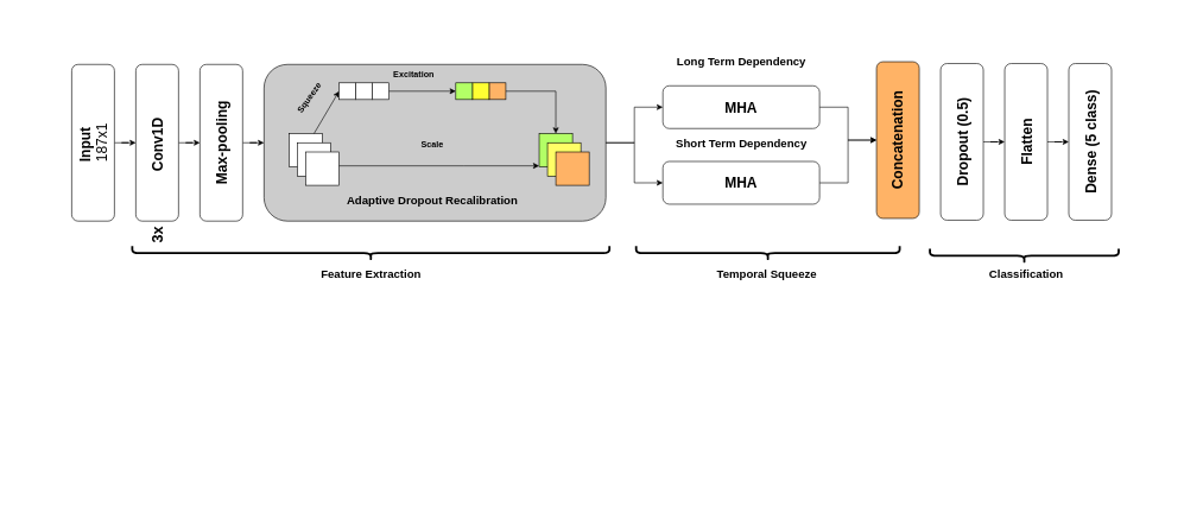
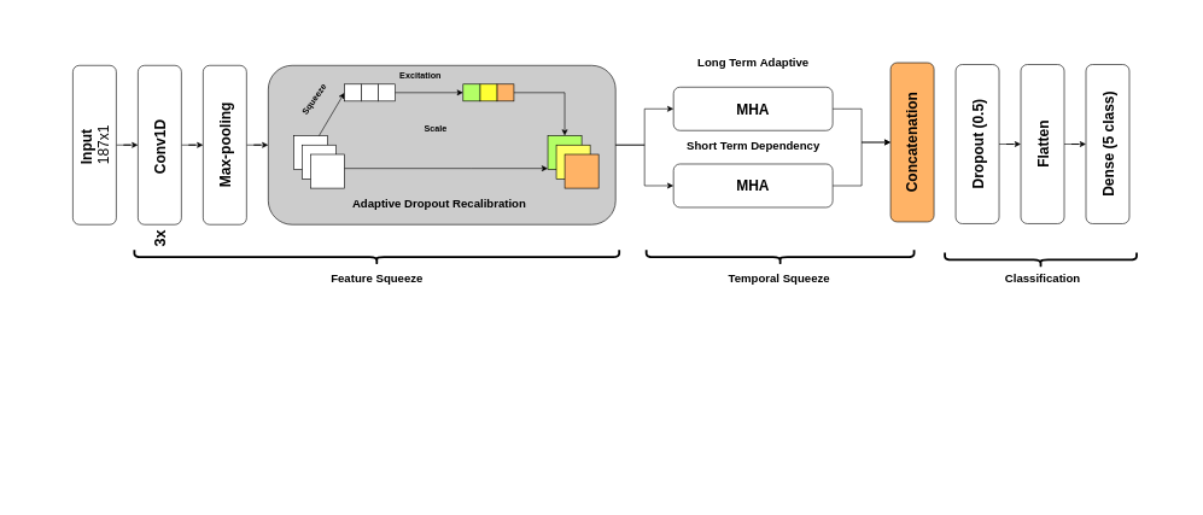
- <mxCell id="49" value="&lt;b&gt;&lt;font style=&quot;font-size: 16px;&quot;&gt;Long Term&amp;nbsp;&lt;/font&gt;&lt;/b&gt;&lt;span style=&quot;font-size: 16px;&quot;&gt;&lt;b&gt;Dependency&lt;/b&gt;&lt;/span&gt;" style="text;html=1;align=center;verticalAlign=middle;resizable=0;points=[];autosize=1;strokeColor=none;fillColor=none;" vertex="1" parent="1"><mxGeometry x="940" y="70" width="200" height="30" as="geometry" /></mxCell>
+ <mxCell id="49" value="&lt;b&gt;&lt;font style=&quot;font-size: 16px;&quot;&gt;Long Term&amp;nbsp;&lt;/font&gt;&lt;/b&gt;&lt;span style=&quot;font-size: 16px;&quot;&gt;&lt;b&gt;Adaptive&lt;/b&gt;&lt;/span&gt;" style="text;html=1;align=center;verticalAlign=middle;resizable=0;points=[];autosize=1;strokeColor=none;fillColor=none;" vertex="1" parent="1"><mxGeometry x="940" y="70" width="200" height="30" as="geometry" /></mxCell>
- <mxCell id="33" value="Scale" style="text;html=1;align=center;verticalAlign=middle;resizable=0;points=[];autosize=1;strokeColor=none;fillColor=none;fontSize=12;fontStyle=1;container=0;" parent="20" vertex="1"><mxGeometry x="210.732" y="97.059" width="50" height="30" as="geometry" /></mxCell>
+ <mxCell id="33" value="Scale" style="text;html=1;align=center;verticalAlign=middle;resizable=0;points=[];autosize=1;strokeColor=none;fillColor=none;fontSize=12;fontStyle=1;container=0;" parent="20" vertex="1"><mxGeometry x="205.732" y="72.059" width="50" height="30" as="geometry" /></mxCell>
- <mxCell id="19" value="&lt;b&gt;&lt;font style=&quot;font-size: 16px;&quot;&gt;Feature Extraction&lt;/font&gt;&lt;/b&gt;" style="text;html=1;align=center;verticalAlign=middle;resizable=0;points=[];autosize=1;strokeColor=none;fillColor=none;" parent="1" vertex="1"><mxGeometry x="440" y="370" width="160" height="30" as="geometry" /></mxCell>
+ <mxCell id="19" value="&lt;b&gt;&lt;font style=&quot;font-size: 16px;&quot;&gt;Feature Squeeze&lt;/font&gt;&lt;/b&gt;" style="text;html=1;align=center;verticalAlign=middle;resizable=0;points=[];autosize=1;strokeColor=none;fillColor=none;" parent="1" vertex="1"><mxGeometry x="440" y="370" width="160" height="30" as="geometry" /></mxCell>
